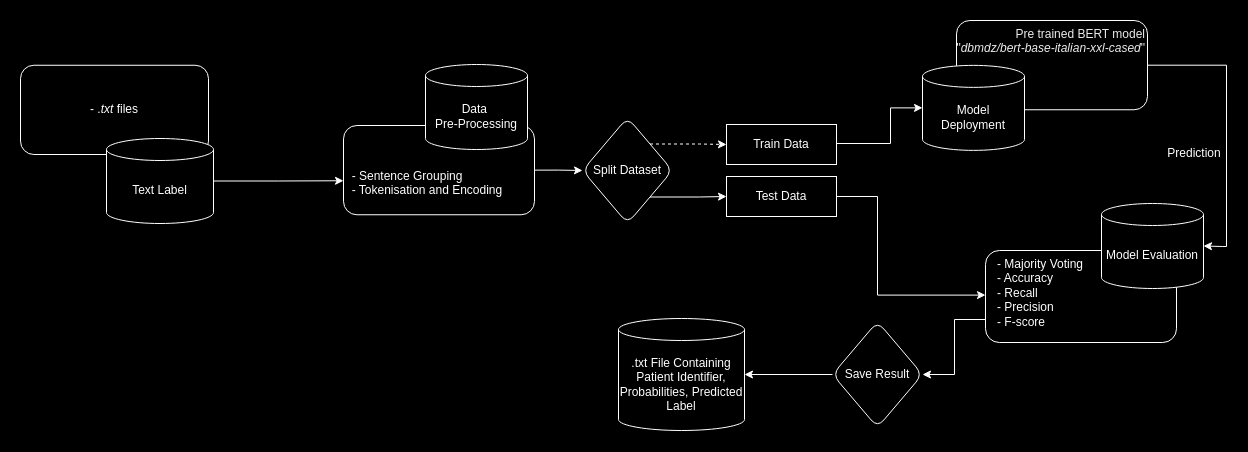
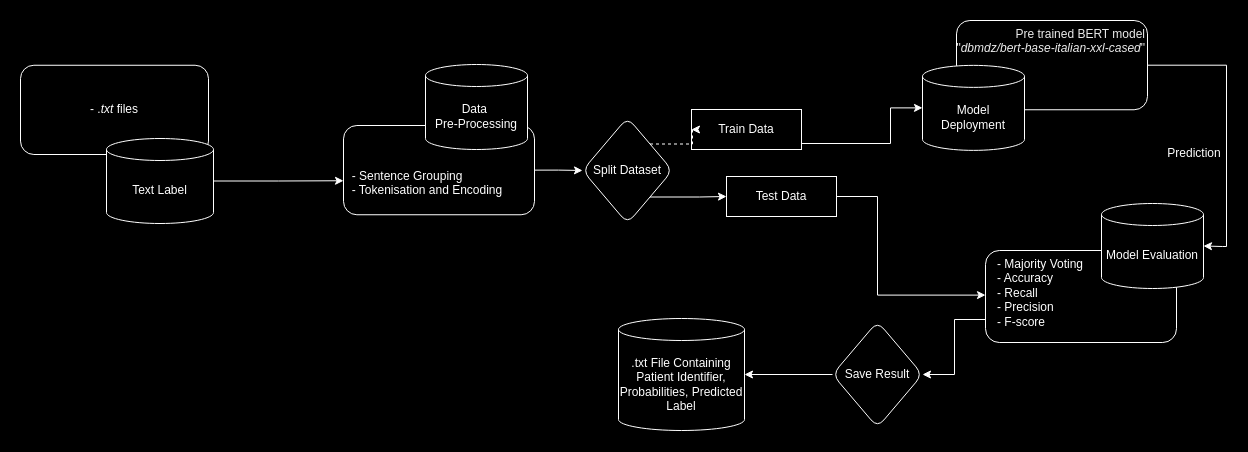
- <mxCell id="20" value="Train Data" style="rounded=0;whiteSpace=wrap;html=1;fillColor=none;strokeColor=#FFFFFF;fontColor=#FFFFFF;" vertex="1" parent="1"><mxGeometry x="726" y="124" width="110" height="40" as="geometry" /></mxCell>
+ <mxCell id="20" value="Train Data" style="rounded=0;whiteSpace=wrap;html=1;fillColor=none;strokeColor=#FFFFFF;fontColor=#FFFFFF;" vertex="1" parent="1"><mxGeometry x="691" y="109" width="110" height="40" as="geometry" /></mxCell>
